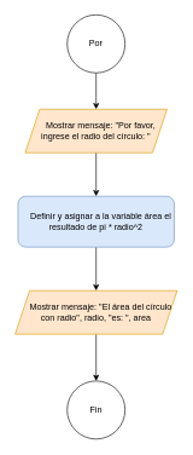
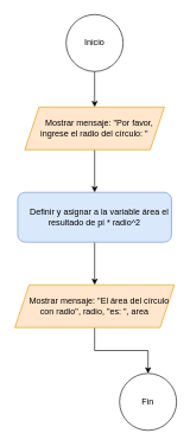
- <mxCell id="3" value="Por" style="ellipse;whiteSpace=wrap;html=1;aspect=fixed;" parent="1" vertex="1"><mxGeometry x="92" y="20" width="80" height="80" as="geometry" /></mxCell>
+ <mxCell id="3" value="Inicio" style="ellipse;whiteSpace=wrap;html=1;aspect=fixed;" parent="1" vertex="1"><mxGeometry x="92" y="20" width="80" height="80" as="geometry" /></mxCell>
- <mxCell id="10" value="Fin" style="ellipse;whiteSpace=wrap;html=1;aspect=fixed;" parent="1" vertex="1"><mxGeometry x="92" y="524.5" width="80" height="80" as="geometry" /></mxCell>
+ <mxCell id="10" value="Fin" style="ellipse;whiteSpace=wrap;html=1;aspect=fixed;" parent="1" vertex="1"><mxGeometry x="167" y="524.5" width="80" height="80" as="geometry" /></mxCell>
